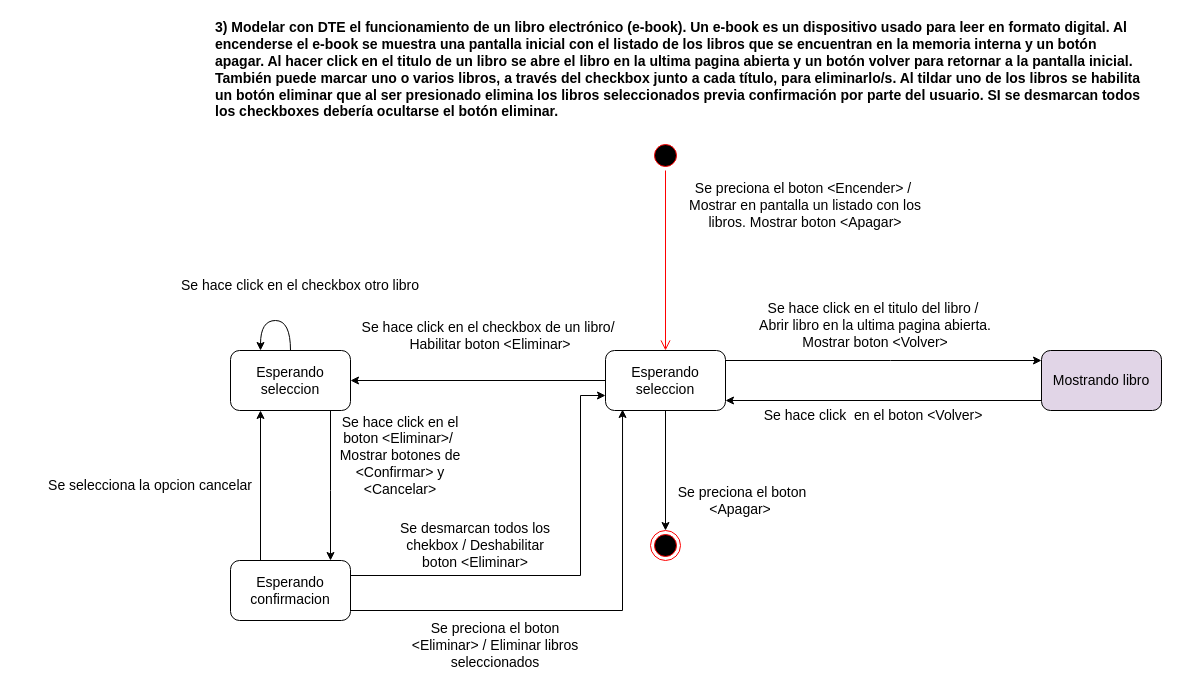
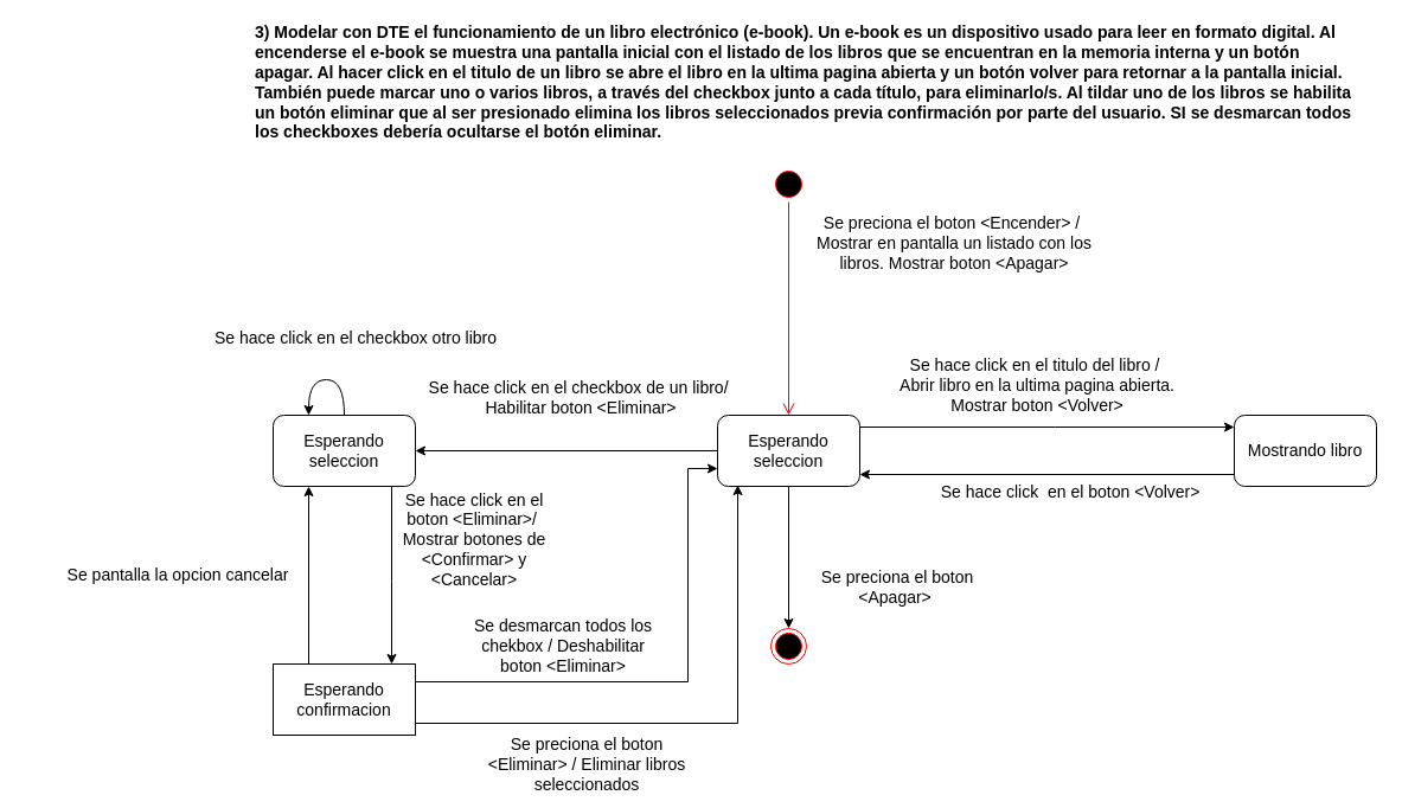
- <mxCell id="13" value="Mostrando libro" style="rounded=1;whiteSpace=wrap;html=1;fontSize=14;fillColor=#e1d5e7;" vertex="1" parent="1"><mxGeometry x="1041" y="350" width="120" height="60" as="geometry" /></mxCell>
+ <mxCell id="13" value="Mostrando libro" style="rounded=1;whiteSpace=wrap;html=1;fontSize=14;" vertex="1" parent="1"><mxGeometry x="1041" y="350" width="120" height="60" as="geometry" /></mxCell>
- <mxCell id="15" value="Se hace click&amp;nbsp; en el boton &amp;lt;Volver&amp;gt;&amp;nbsp;" style="text;html=1;strokeColor=none;fillColor=none;align=center;verticalAlign=middle;whiteSpace=wrap;rounded=0;fontSize=14;" vertex="1" parent="1"><mxGeometry x="750" y="400" width="250" height="30" as="geometry" /></mxCell>
+ <mxCell id="15" value="Se hace click&amp;nbsp; en el boton &amp;lt;Volver&amp;gt;&amp;nbsp;" style="text;html=1;strokeColor=none;fillColor=none;align=center;verticalAlign=middle;whiteSpace=wrap;rounded=0;fontSize=14;" vertex="1" parent="1"><mxGeometry x="780" y="400" width="250" height="30" as="geometry" /></mxCell>
- <mxCell id="26" value="Se selecciona la opcion cancelar" style="text;html=1;strokeColor=none;fillColor=none;align=center;verticalAlign=middle;whiteSpace=wrap;rounded=0;fontSize=14;" vertex="1" parent="1"><mxGeometry x="20" y="470" width="260" height="30" as="geometry" /></mxCell>
+ <mxCell id="26" value="Se pantalla la opcion cancelar" style="text;html=1;strokeColor=none;fillColor=none;align=center;verticalAlign=middle;whiteSpace=wrap;rounded=0;fontSize=14;" vertex="1" parent="1"><mxGeometry x="20" y="470" width="260" height="30" as="geometry" /></mxCell>
- <mxCell id="11" value="Se preciona el boton &amp;lt;Apagar&amp;gt;&amp;nbsp;" style="text;html=1;strokeColor=none;fillColor=none;align=center;verticalAlign=middle;whiteSpace=wrap;rounded=0;fontSize=14;" vertex="1" parent="1"><mxGeometry x="672" y="485" width="140" height="30" as="geometry" /></mxCell>
+ <mxCell id="11" value="Se preciona el boton &amp;lt;Apagar&amp;gt;&amp;nbsp;" style="text;html=1;strokeColor=none;fillColor=none;align=center;verticalAlign=middle;whiteSpace=wrap;rounded=0;fontSize=14;" vertex="1" parent="1"><mxGeometry x="687" y="480" width="140" height="30" as="geometry" /></mxCell>
- <mxCell id="24" value="Esperando confirmacion" style="rounded=1;whiteSpace=wrap;html=1;fontSize=14;" vertex="1" parent="1"><mxGeometry x="230" y="560" width="120" height="60" as="geometry" /></mxCell>
+ <mxCell id="24" value="Esperando confirmacion" style="whiteSpace=wrap;html=1;fontSize=14;rounded=0;" vertex="1" parent="1"><mxGeometry x="230" y="560" width="120" height="60" as="geometry" /></mxCell>
